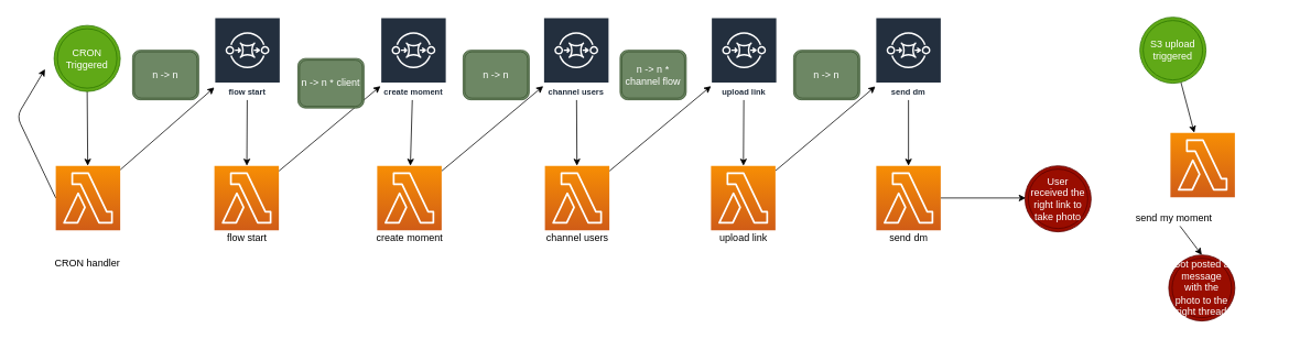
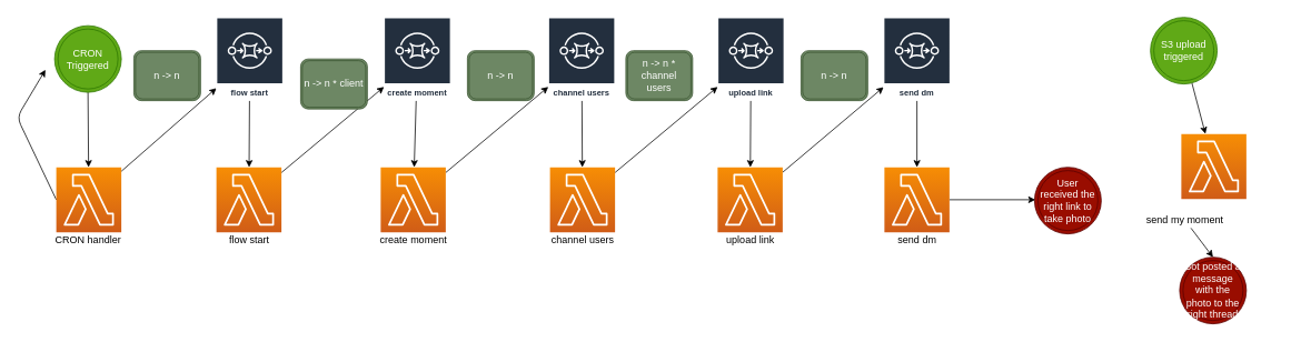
- <mxCell id="36" value="n -&amp;gt; n * channel flow" style="shape=ext;double=1;rounded=1;whiteSpace=wrap;html=1;fillColor=#6d8764;strokeColor=#3A5431;fontColor=#ffffff;" parent="1" vertex="1"><mxGeometry x="750" y="60" width="80" height="60" as="geometry" /></mxCell>
+ <mxCell id="36" value="n -&amp;gt; n * channel users" style="shape=ext;double=1;rounded=1;whiteSpace=wrap;html=1;fillColor=#6d8764;strokeColor=#3A5431;fontColor=#ffffff;" parent="1" vertex="1"><mxGeometry x="750" y="60" width="80" height="60" as="geometry" /></mxCell>
- <mxCell id="5" value="CRON handler" style="text;html=1;align=center;verticalAlign=middle;resizable=0;points=[];autosize=1;strokeColor=none;fillColor=none;" parent="1" vertex="1"><mxGeometry x="60" y="308" width="90" height="20" as="geometry" /></mxCell>
+ <mxCell id="5" value="CRON handler" style="text;html=1;align=center;verticalAlign=middle;resizable=0;points=[];autosize=1;strokeColor=none;fillColor=none;" parent="1" vertex="1"><mxGeometry x="60" y="278" width="90" height="20" as="geometry" /></mxCell>
